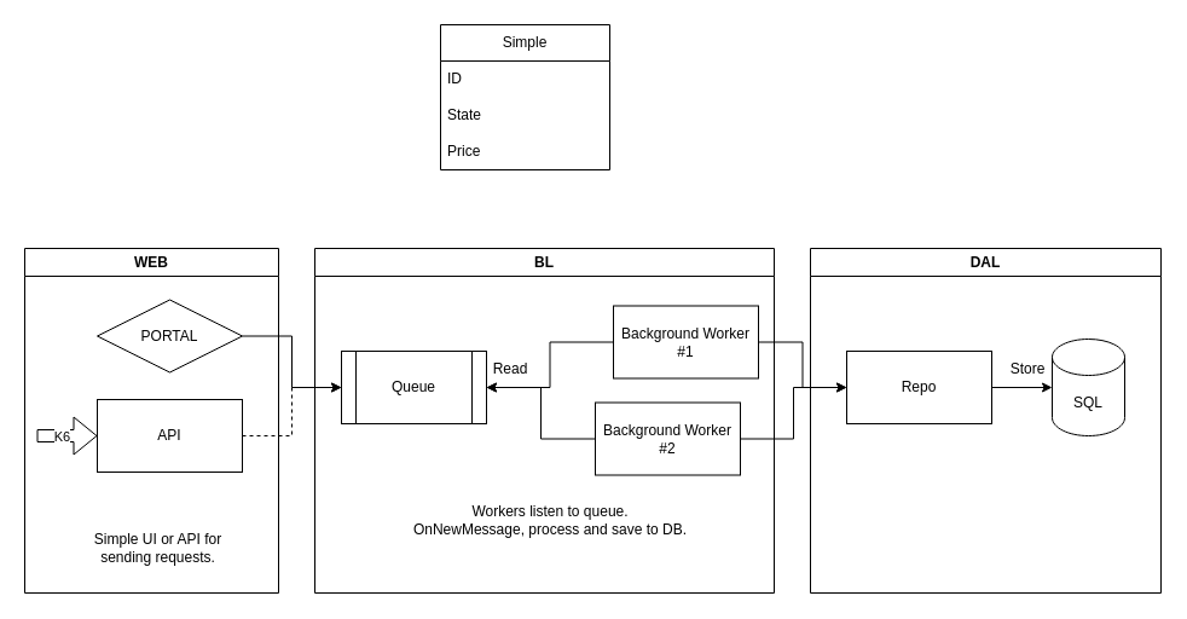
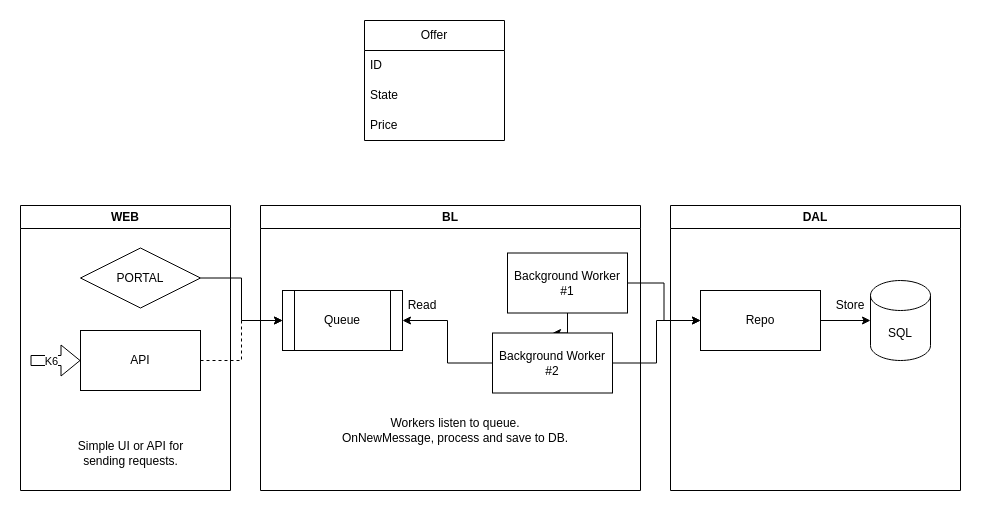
- <mxCell id="11" value="Simple" style="swimlane;fontStyle=0;childLayout=stackLayout;horizontal=1;startSize=30;horizontalStack=0;resizeParent=1;resizeParentMax=0;resizeLast=0;collapsible=1;marginBottom=0;whiteSpace=wrap;html=1;" parent="1" vertex="1"><mxGeometry x="364" y="20" width="140" height="120" as="geometry" /></mxCell>
+ <mxCell id="11" value="Offer" style="swimlane;fontStyle=0;childLayout=stackLayout;horizontal=1;startSize=30;horizontalStack=0;resizeParent=1;resizeParentMax=0;resizeLast=0;collapsible=1;marginBottom=0;whiteSpace=wrap;html=1;" parent="1" vertex="1"><mxGeometry x="364" y="20" width="140" height="120" as="geometry" /></mxCell>
- <mxCell id="4" style="edgeStyle=orthogonalEdgeStyle;rounded=0;orthogonalLoop=1;jettySize=auto;html=1;entryX=1;entryY=0.5;entryDx=0;entryDy=0;" parent="1" source="5" target="3" edge="1"><mxGeometry relative="1" as="geometry" /></mxCell>
+ <mxCell id="4" style="edgeStyle=orthogonalEdgeStyle;rounded=0;orthogonalLoop=1;jettySize=auto;html=1;" parent="1" source="5" target="8" edge="1"><mxGeometry relative="1" as="geometry" /></mxCell>
